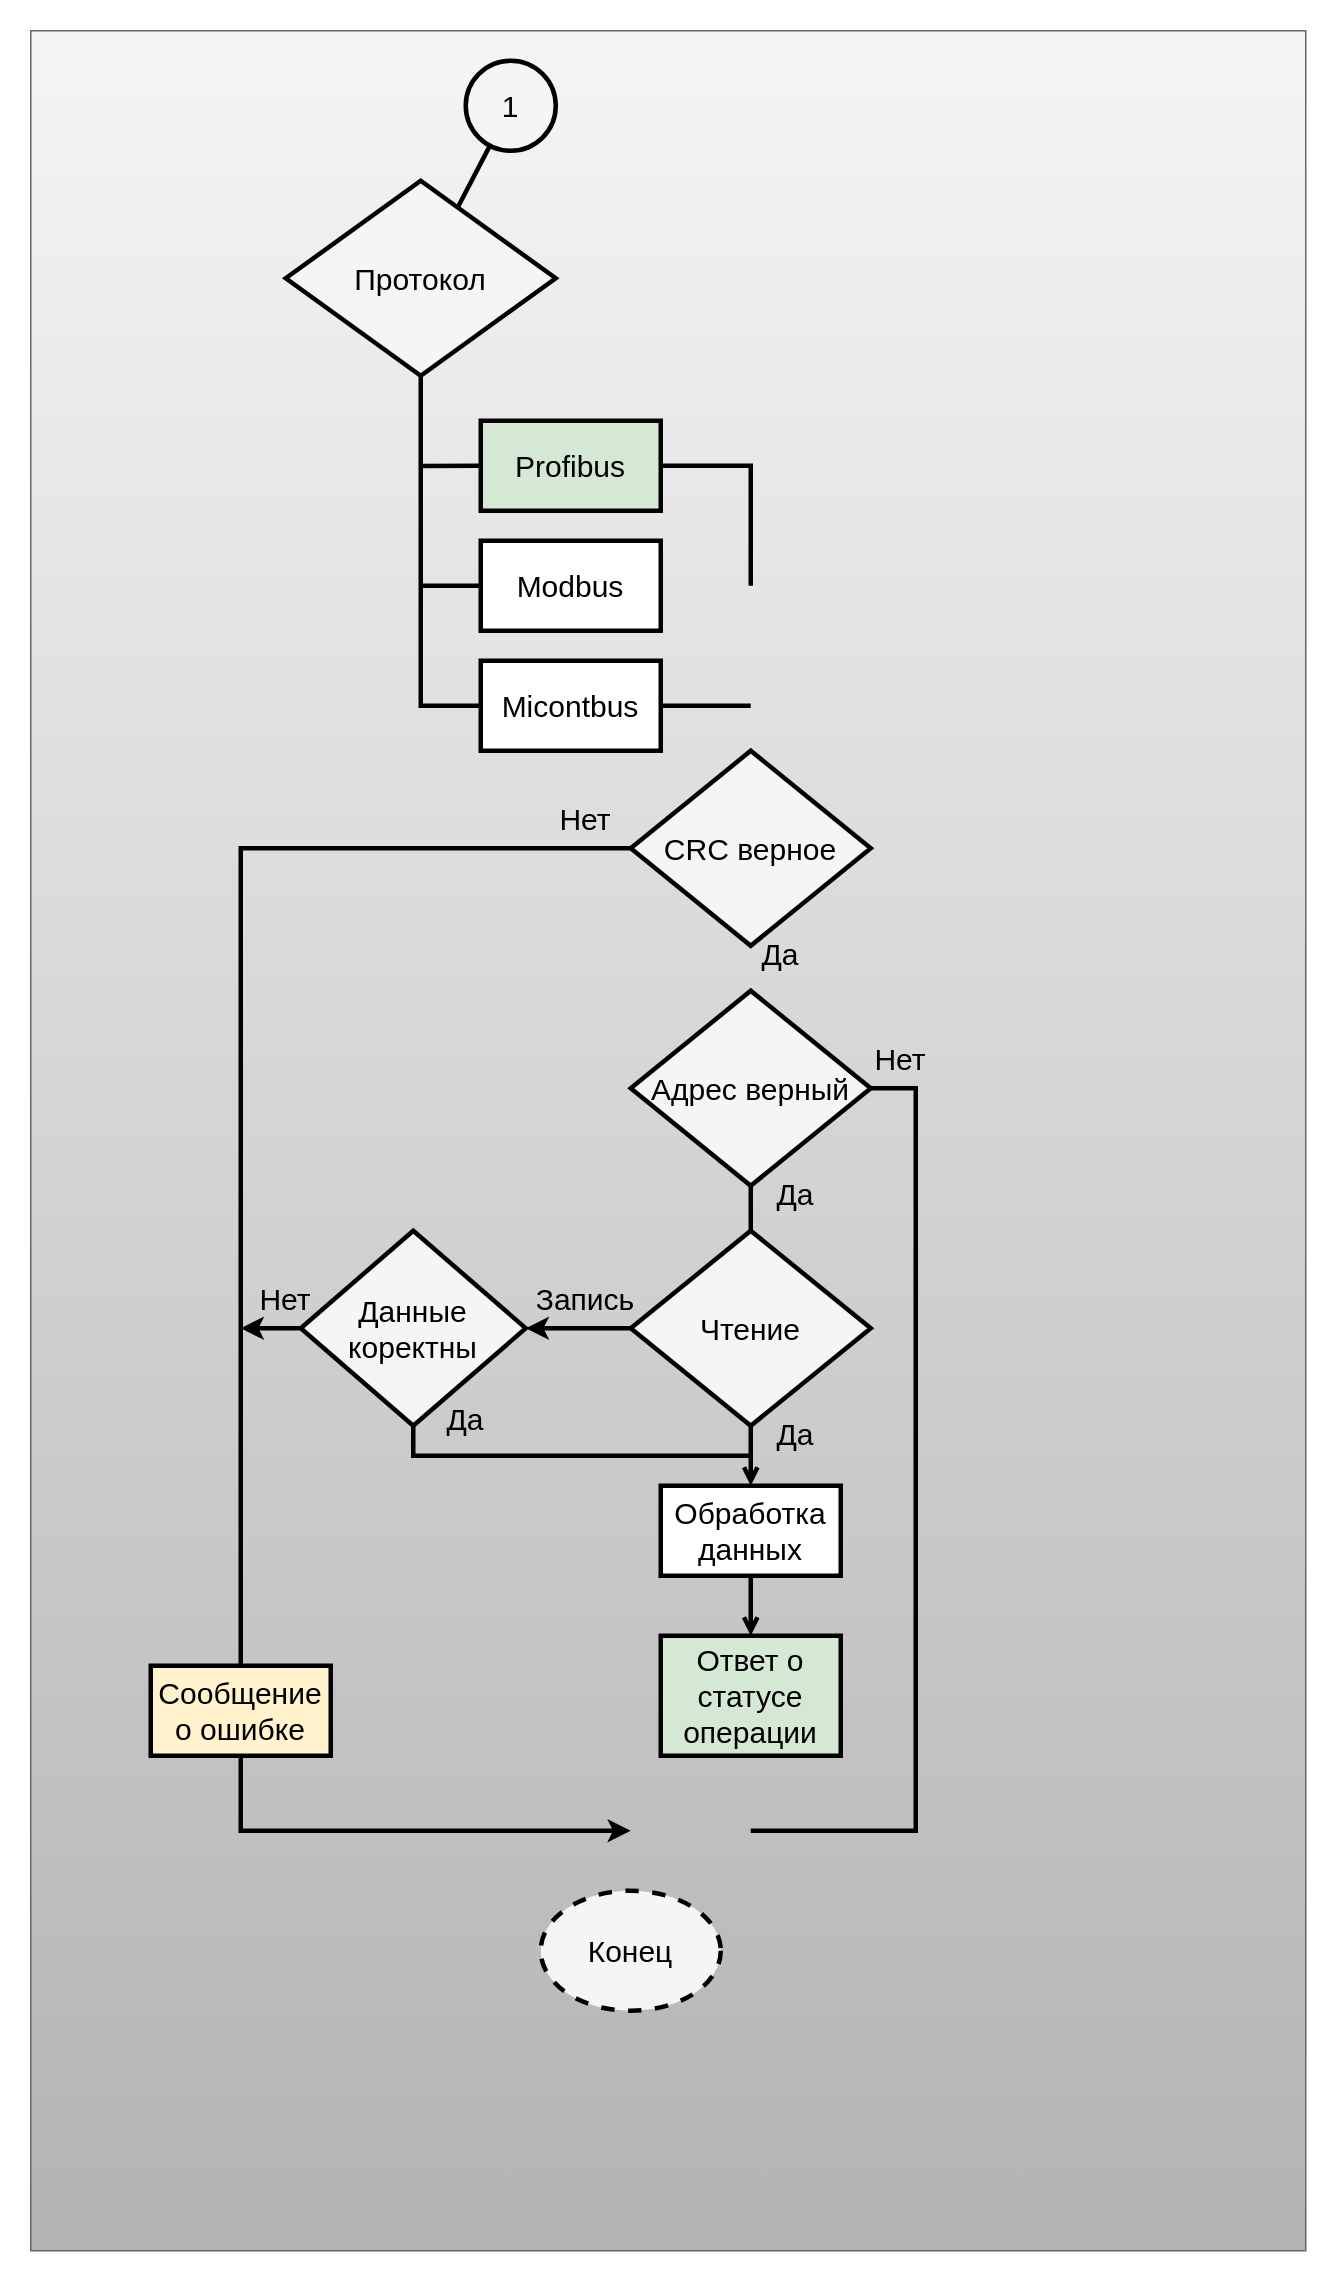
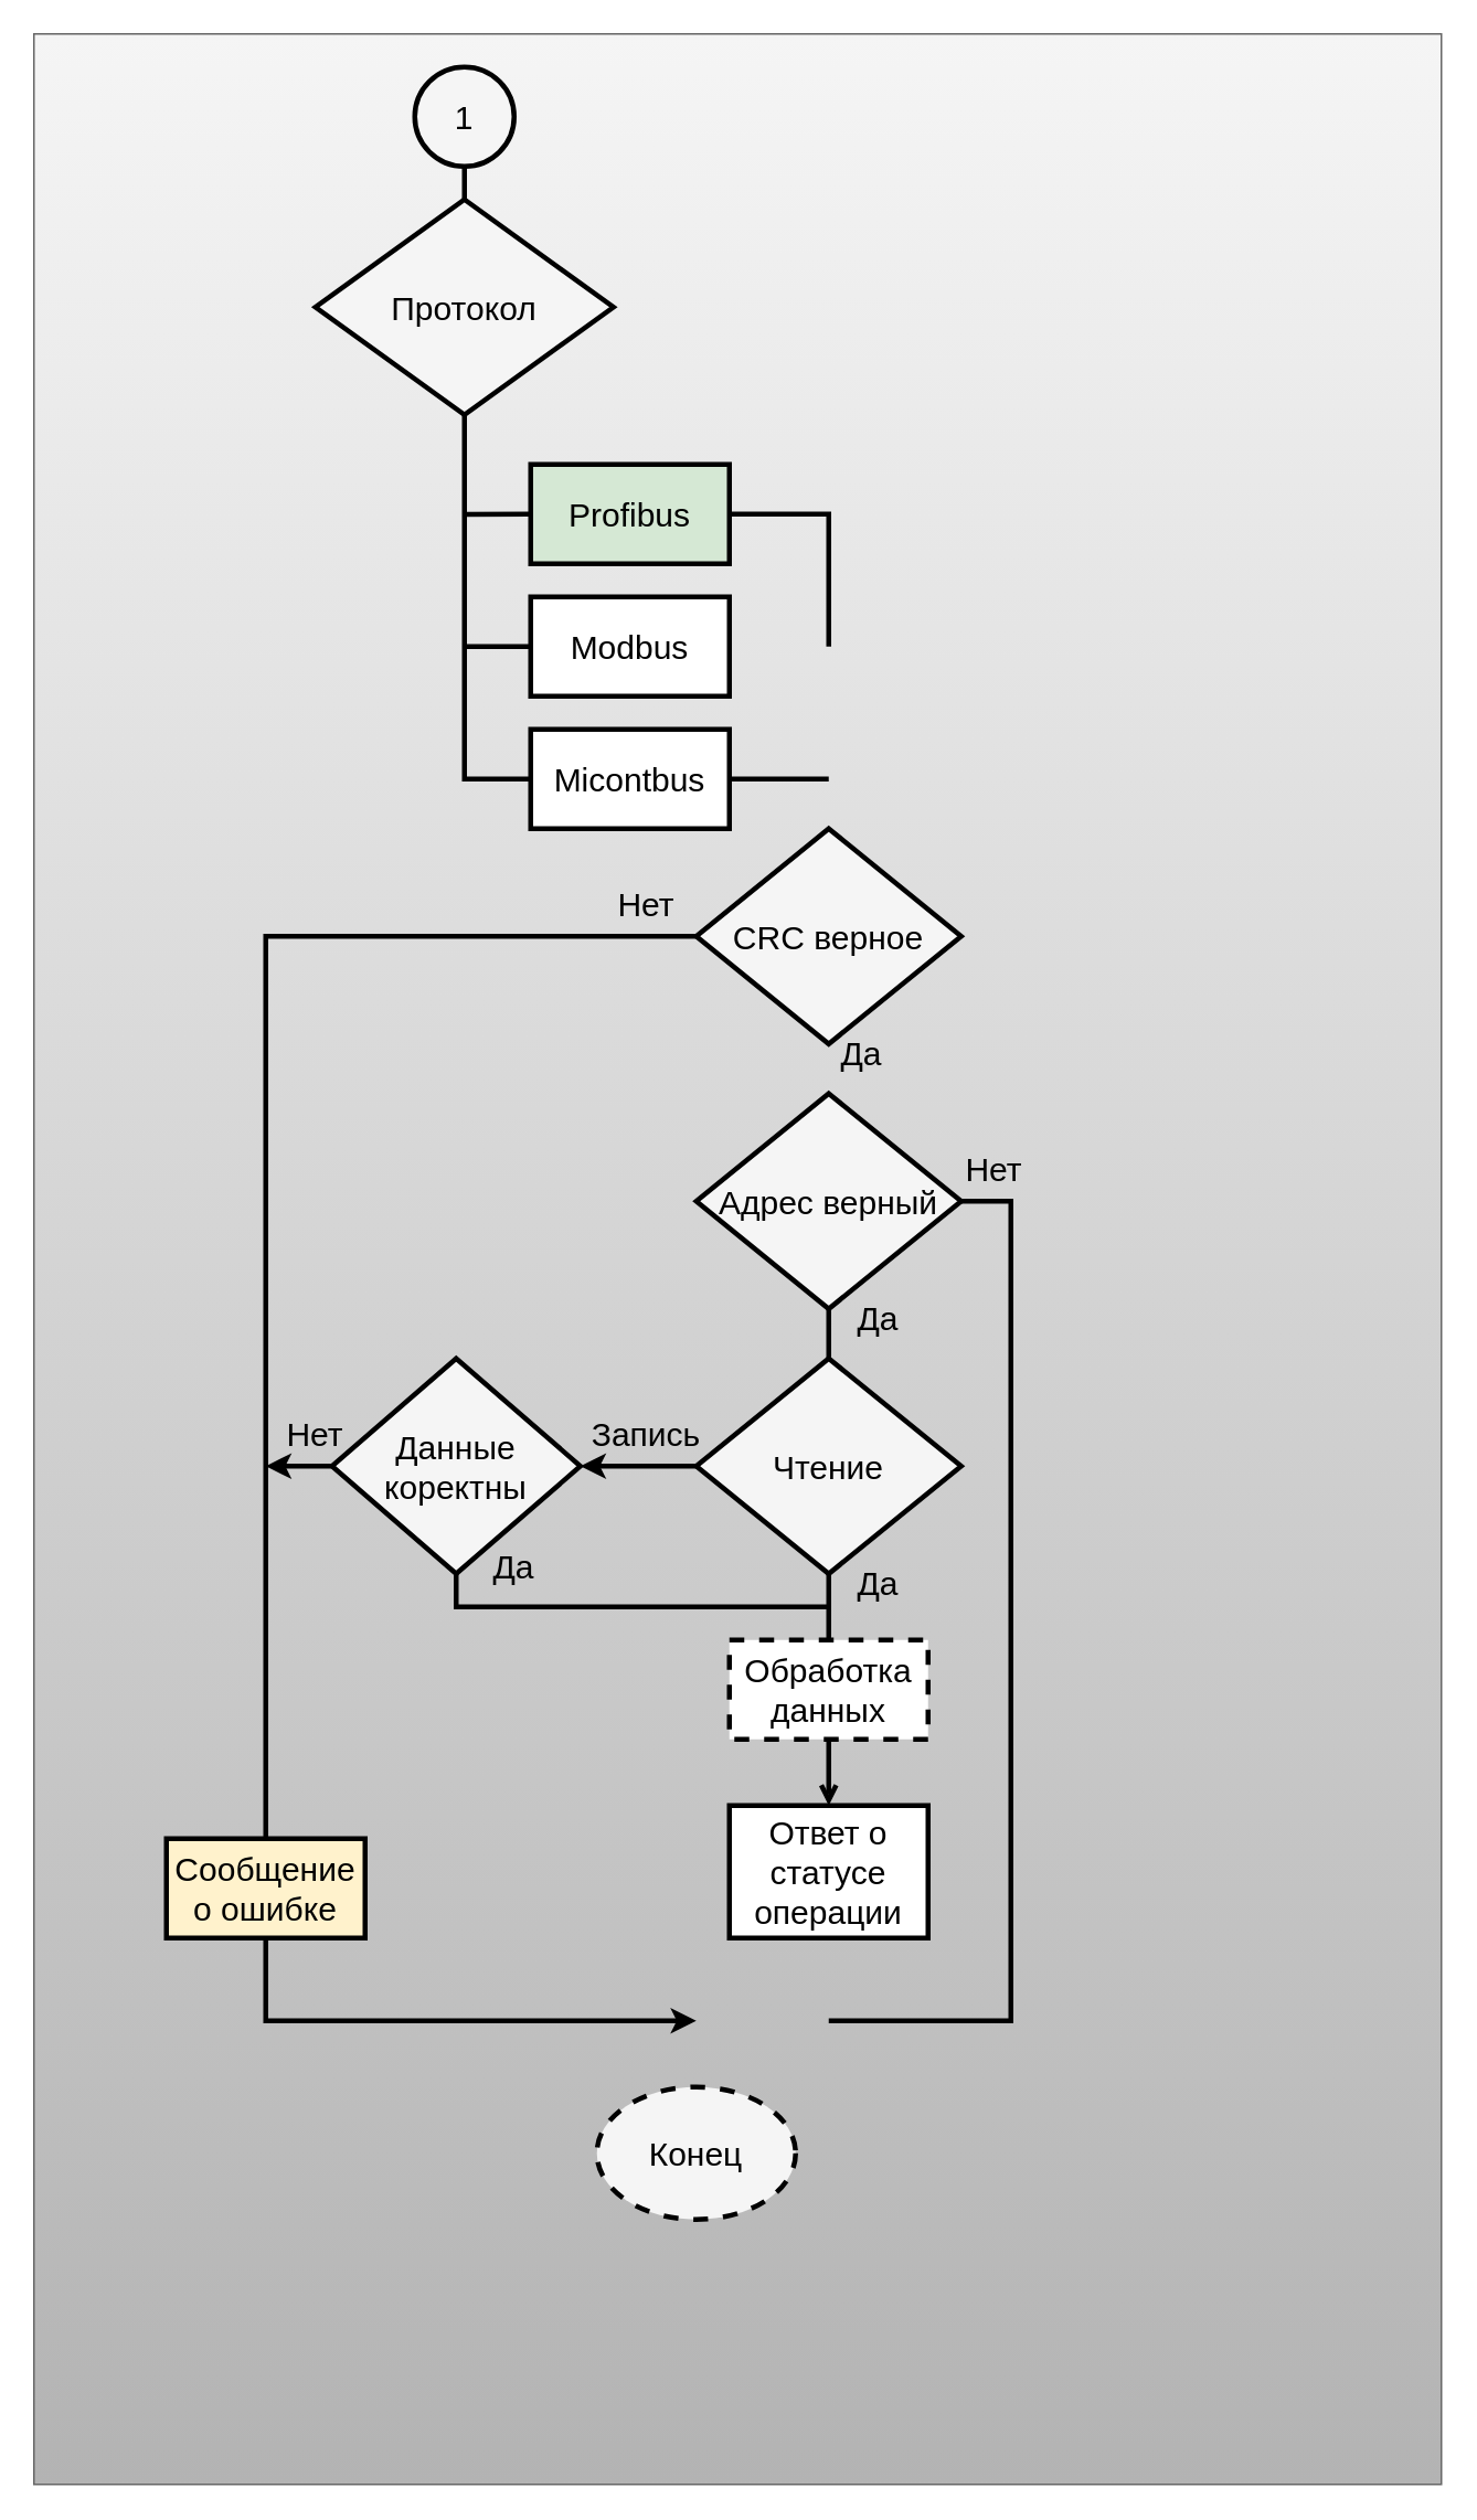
- <mxCell id="9" value="1" style="ellipse;whiteSpace=wrap;html=1;fillColor=#f5f5f5;gradientColor=none;strokeColor=#000000;strokeWidth=3;fontColor=#000000;fontSize=20;" parent="1" vertex="1"><mxGeometry x="310" y="40" width="60" height="60" as="geometry" /></mxCell>
+ <mxCell id="9" value="1" style="ellipse;whiteSpace=wrap;html=1;fillColor=#f5f5f5;gradientColor=none;strokeColor=#000000;strokeWidth=3;fontColor=#000000;fontSize=20;" parent="1" vertex="1"><mxGeometry x="250" y="40" width="60" height="60" as="geometry" /></mxCell>
- <mxCell id="24" style="edgeStyle=none;rounded=0;html=1;exitX=0.5;exitY=1;exitDx=0;exitDy=0;strokeColor=#000000;strokeWidth=3;fontFamily=Helvetica;fontSize=20;fontColor=#000000;endArrow=open;endFill=0;" edge="1" parent="1" source="26" target="28"><mxGeometry relative="1" as="geometry" /></mxCell>
+ <mxCell id="24" style="edgeStyle=none;rounded=0;html=1;exitX=0.5;exitY=1;exitDx=0;exitDy=0;strokeColor=#000000;strokeWidth=3;fontFamily=Helvetica;fontSize=20;fontColor=#000000;endArrow=none;endFill=0;" edge="1" parent="1" source="26" target="28"><mxGeometry relative="1" as="geometry" /></mxCell>
- <mxCell id="28" value="Обработка данных" style="rounded=0;whiteSpace=wrap;html=1;fontSize=20;fillColor=#FFFFFF;strokeColor=#000000;strokeWidth=3;fontColor=#000000;" vertex="1" parent="1"><mxGeometry x="440" y="990" width="120" height="60" as="geometry" /></mxCell>
+ <mxCell id="28" value="Обработка данных" style="rounded=0;whiteSpace=wrap;html=1;fontSize=20;fillColor=#FFFFFF;strokeColor=#000000;strokeWidth=3;fontColor=#000000;dashed=1;" vertex="1" parent="1"><mxGeometry x="440" y="990" width="120" height="60" as="geometry" /></mxCell>
- <mxCell id="29" value="Ответ о статусе операции" style="rounded=0;whiteSpace=wrap;html=1;fontSize=20;fillColor=#d5e8d4;strokeColor=#000000;strokeWidth=3;fontColor=#000000;" vertex="1" parent="1"><mxGeometry x="440" y="1090" width="120" height="80" as="geometry" /></mxCell>
+ <mxCell id="29" value="Ответ о статусе операции" style="rounded=0;whiteSpace=wrap;html=1;fontSize=20;fillColor=#FFFFFF;strokeColor=#000000;strokeWidth=3;fontColor=#000000;" vertex="1" parent="1"><mxGeometry x="440" y="1090" width="120" height="80" as="geometry" /></mxCell>
